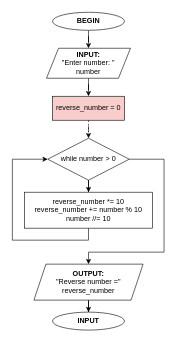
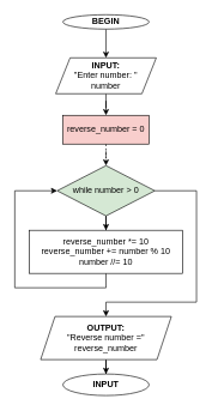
- <mxCell id="3" value="&lt;b&gt;BEGIN&lt;/b&gt;" style="ellipse;whiteSpace=wrap;html=1;" parent="1" vertex="1"><mxGeometry x="87" y="20" width="120" height="30" as="geometry" /></mxCell>
+ <mxCell id="3" value="&lt;b&gt;BEGIN&lt;/b&gt;" style="ellipse;whiteSpace=wrap;html=1;" parent="1" vertex="1"><mxGeometry x="87" y="20" width="120" height="20" as="geometry" /></mxCell>
- <mxCell id="10" value="while number &amp;gt; 0" style="rhombus;whiteSpace=wrap;html=1;" parent="1" vertex="1"><mxGeometry x="79" y="230" width="136" height="70" as="geometry" /></mxCell>
+ <mxCell id="10" value="while number &amp;gt; 0" style="rhombus;whiteSpace=wrap;html=1;fillColor=#d5e8d4;" parent="1" vertex="1"><mxGeometry x="79" y="230" width="136" height="70" as="geometry" /></mxCell>
